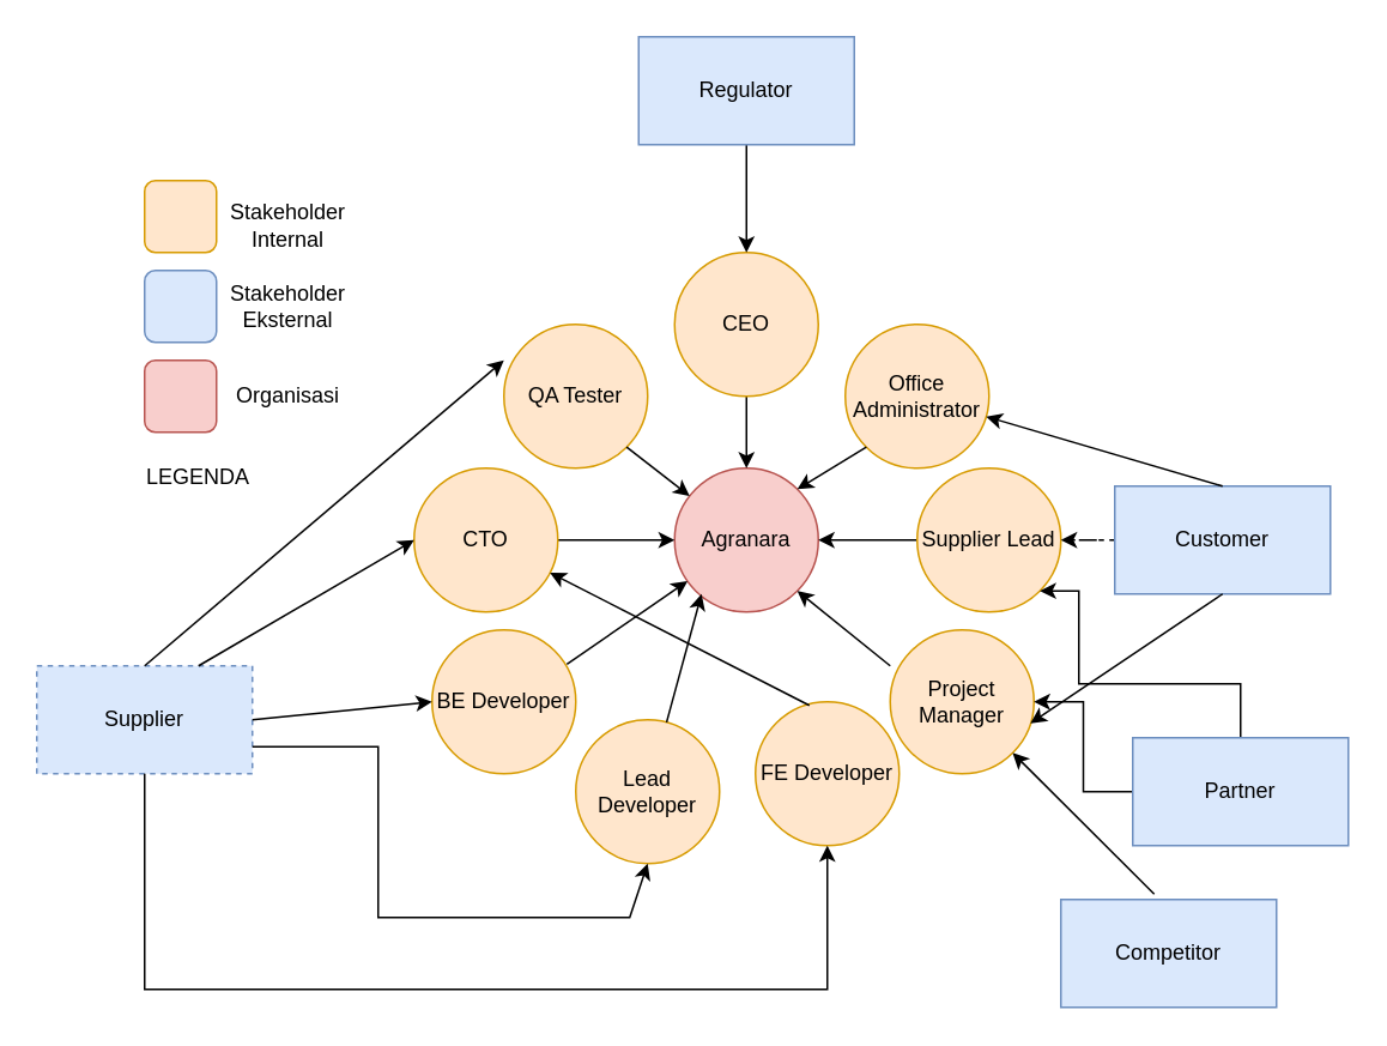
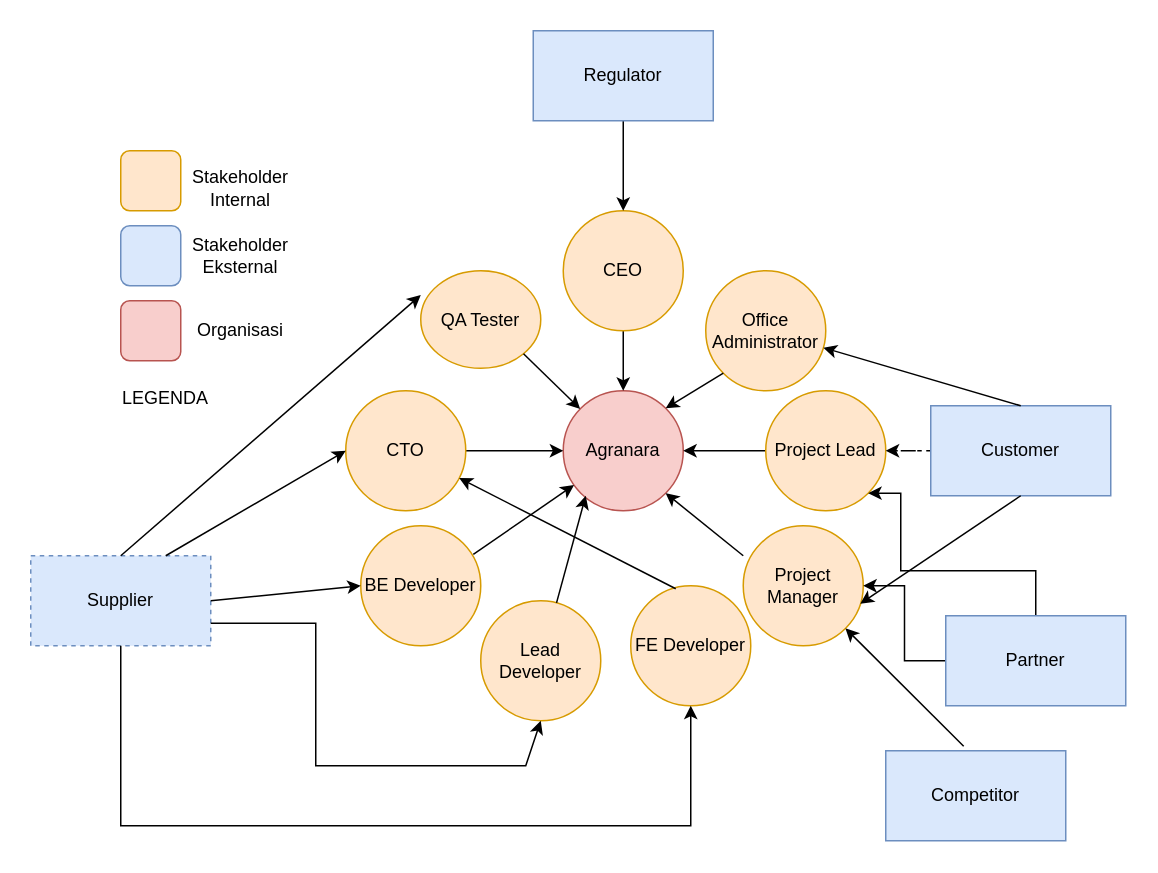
- <mxCell id="16" value="QA Tester" style="ellipse;whiteSpace=wrap;html=1;aspect=fixed;fillColor=#ffe6cc;strokeColor=#d79b00;" vertex="1" parent="1"><mxGeometry x="280" y="180" width="80" height="80" as="geometry" /></mxCell>
+ <mxCell id="16" value="QA Tester" style="ellipse;whiteSpace=wrap;html=1;aspect=fixed;fillColor=#ffe6cc;strokeColor=#d79b00;" vertex="1" parent="1"><mxGeometry x="280" y="180" width="80" height="65" as="geometry" /></mxCell>
- <mxCell id="7" value="Supplier Lead" style="ellipse;whiteSpace=wrap;html=1;aspect=fixed;fillColor=#ffe6cc;strokeColor=#d79b00;" vertex="1" parent="1"><mxGeometry x="510" y="260" width="80" height="80" as="geometry" /></mxCell>
+ <mxCell id="7" value="Project Lead" style="ellipse;whiteSpace=wrap;html=1;aspect=fixed;fillColor=#ffe6cc;strokeColor=#d79b00;" vertex="1" parent="1"><mxGeometry x="510" y="260" width="80" height="80" as="geometry" /></mxCell>
